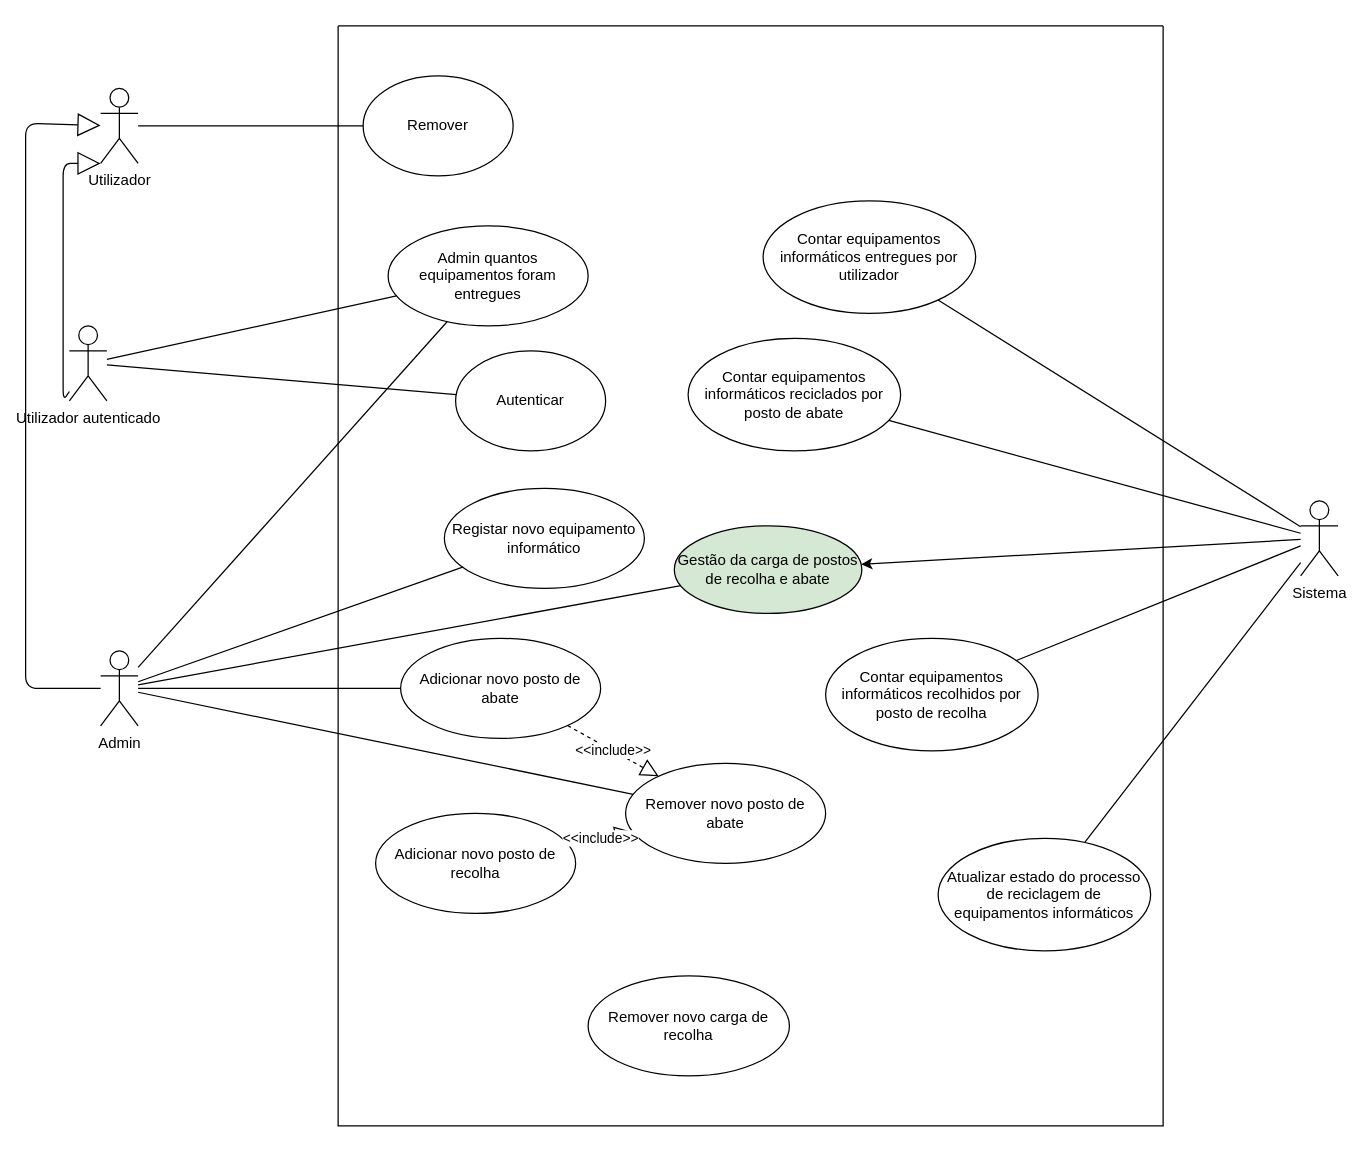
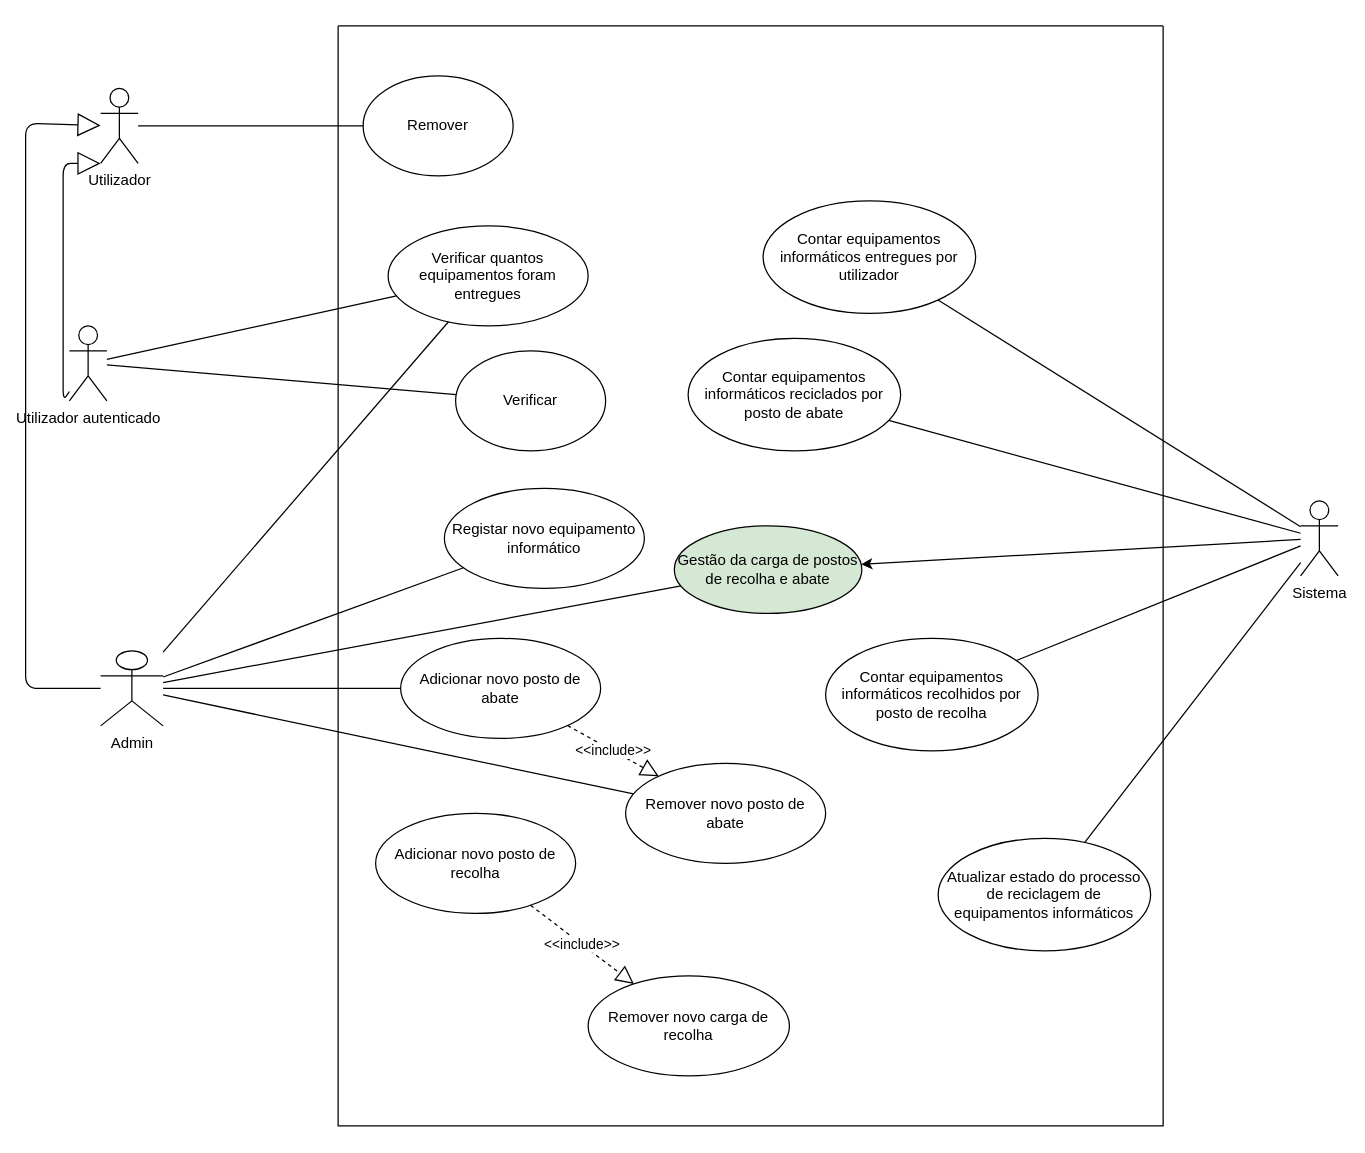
- <mxCell id="32" value="Admin quantos equipamentos foram entregues" style="ellipse;whiteSpace=wrap;html=1;" vertex="1" parent="1"><mxGeometry x="310" y="180" width="160" height="80" as="geometry" /></mxCell>
+ <mxCell id="32" value="Verificar quantos equipamentos foram entregues" style="ellipse;whiteSpace=wrap;html=1;" vertex="1" parent="1"><mxGeometry x="310" y="180" width="160" height="80" as="geometry" /></mxCell>
- <mxCell id="6" value="Autenticar" style="ellipse;whiteSpace=wrap;html=1;" vertex="1" parent="1"><mxGeometry x="364" y="280" width="120" height="80" as="geometry" /></mxCell>
+ <mxCell id="6" value="Verificar" style="ellipse;whiteSpace=wrap;html=1;" vertex="1" parent="1"><mxGeometry x="364" y="280" width="120" height="80" as="geometry" /></mxCell>
- <mxCell id="3" value="Admin" style="shape=umlActor;verticalLabelPosition=bottom;verticalAlign=top;html=1;outlineConnect=0;" vertex="1" parent="1"><mxGeometry x="80" y="520" width="30" height="60" as="geometry" /></mxCell>
+ <mxCell id="3" value="Admin" style="shape=umlActor;verticalLabelPosition=bottom;verticalAlign=top;html=1;outlineConnect=0;" vertex="1" parent="1"><mxGeometry x="80" y="520" width="50" height="60" as="geometry" /></mxCell>
- <mxCell id="19" value="&amp;lt;&amp;lt;include&amp;gt;&amp;gt;" style="endArrow=block;dashed=1;endFill=0;endSize=12;html=1;" edge="1" parent="1" target="18" source="14"><mxGeometry width="160" relative="1" as="geometry"><mxPoint x="449.999" y="708.569" as="sourcePoint" /><mxPoint x="591.04" y="685" as="targetPoint" /></mxGeometry></mxCell>
+ <mxCell id="19" value="&amp;lt;&amp;lt;include&amp;gt;&amp;gt;" style="endArrow=block;dashed=1;endFill=0;endSize=12;html=1;" edge="1" parent="1" target="20" source="14"><mxGeometry width="160" relative="1" as="geometry"><mxPoint x="449.999" y="708.569" as="sourcePoint" /><mxPoint x="591.04" y="685" as="targetPoint" /></mxGeometry></mxCell>
